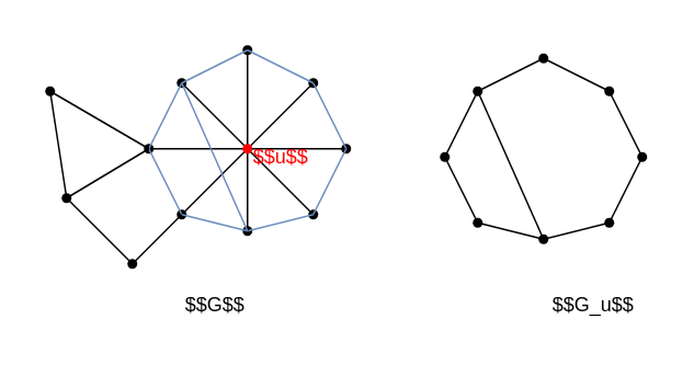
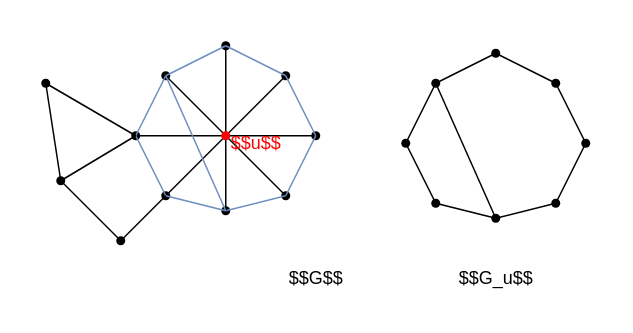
- <mxCell id="53" value="$$G$$" style="text;html=1;align=center;verticalAlign=middle;resizable=0;points=[];autosize=1;strokeColor=none;fillColor=none;" parent="1" vertex="1"><mxGeometry x="100" y="170" width="60" height="30" as="geometry" /></mxCell>
+ <mxCell id="53" value="$$G$$" style="text;html=1;align=center;verticalAlign=middle;resizable=0;points=[];autosize=1;strokeColor=none;fillColor=none;" parent="1" vertex="1"><mxGeometry x="180" y="170" width="60" height="30" as="geometry" /></mxCell>
- <mxCell id="54" value="$$G_u$$" style="text;html=1;align=center;verticalAlign=middle;resizable=0;points=[];autosize=1;strokeColor=none;fillColor=none;" parent="1" vertex="1"><mxGeometry x="325" y="170" width="70" height="30" as="geometry" /></mxCell>
+ <mxCell id="54" value="$$G_u$$" style="text;html=1;align=center;verticalAlign=middle;resizable=0;points=[];autosize=1;strokeColor=none;fillColor=none;" parent="1" vertex="1"><mxGeometry x="295" y="170" width="70" height="30" as="geometry" /></mxCell>
